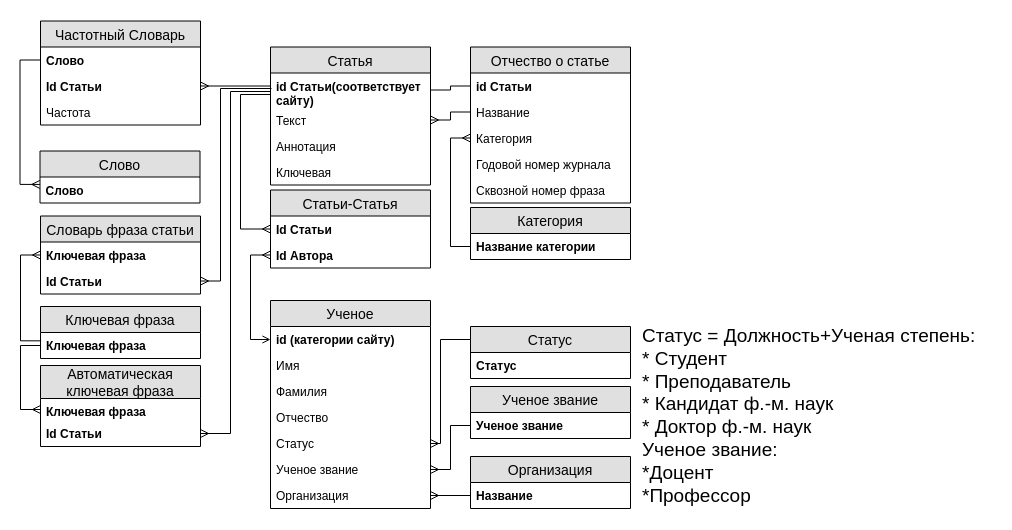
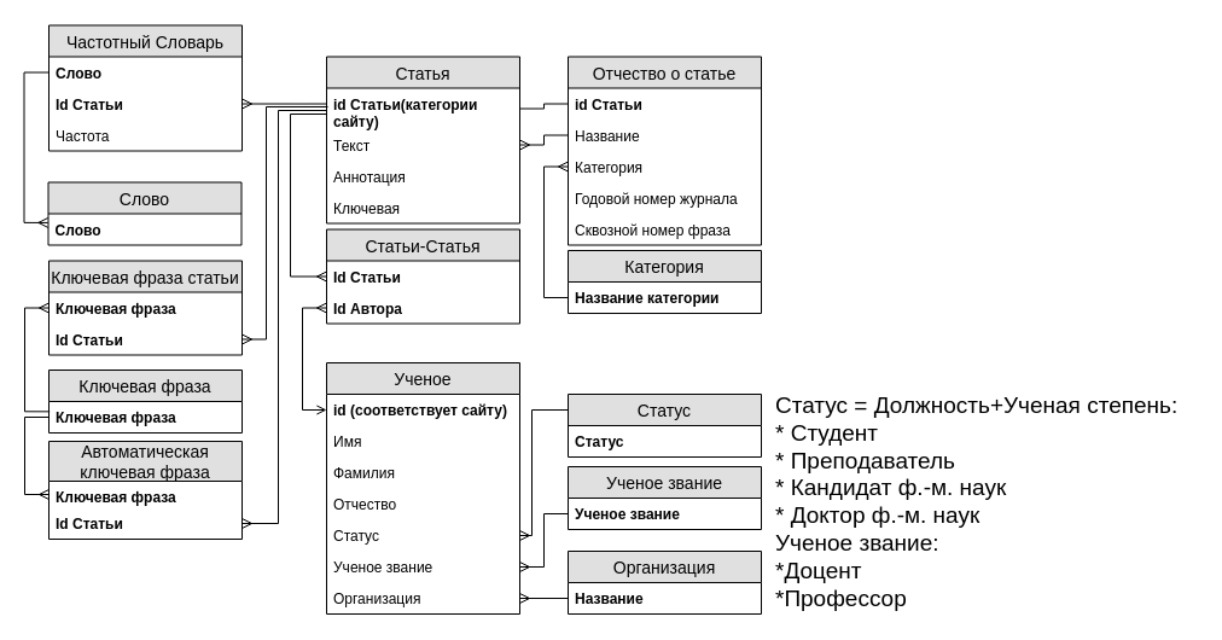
- <mxCell id="3" value="id Статьи(соответствует &#10;сайту)" style="text;strokeColor=none;fillColor=none;spacingLeft=4;spacingRight=4;overflow=hidden;rotatable=0;points=[[0,0.5],[1,0.5]];portConstraint=eastwest;fontSize=12;fontStyle=1" parent="2" vertex="1"><mxGeometry y="26" width="160" height="34" as="geometry" /></mxCell>
+ <mxCell id="3" value="id Статьи(категории &#10;сайту)" style="text;strokeColor=none;fillColor=none;spacingLeft=4;spacingRight=4;overflow=hidden;rotatable=0;points=[[0,0.5],[1,0.5]];portConstraint=eastwest;fontSize=12;fontStyle=1" parent="2" vertex="1"><mxGeometry y="26" width="160" height="34" as="geometry" /></mxCell>
- <mxCell id="46" value="Словарь фраза статьи" style="swimlane;fontStyle=0;childLayout=stackLayout;horizontal=1;startSize=26;fillColor=#e0e0e0;horizontalStack=0;resizeParent=1;resizeParentMax=0;resizeLast=0;collapsible=1;marginBottom=0;swimlaneFillColor=#ffffff;align=center;fontSize=14;" parent="1" vertex="1"><mxGeometry x="40" y="215.5" width="160" height="78" as="geometry" /></mxCell>
+ <mxCell id="46" value="Ключевая фраза статьи" style="swimlane;fontStyle=0;childLayout=stackLayout;horizontal=1;startSize=26;fillColor=#e0e0e0;horizontalStack=0;resizeParent=1;resizeParentMax=0;resizeLast=0;collapsible=1;marginBottom=0;swimlaneFillColor=#ffffff;align=center;fontSize=14;" parent="1" vertex="1"><mxGeometry x="40" y="215.5" width="160" height="78" as="geometry" /></mxCell>
- <mxCell id="10" value="id (категории сайту)" style="text;strokeColor=none;fillColor=none;spacingLeft=4;spacingRight=4;overflow=hidden;rotatable=0;points=[[0,0.5],[1,0.5]];portConstraint=eastwest;fontSize=12;fontStyle=1" parent="9" vertex="1"><mxGeometry y="26" width="160" height="26" as="geometry" /></mxCell>
+ <mxCell id="10" value="id (соответствует сайту)" style="text;strokeColor=none;fillColor=none;spacingLeft=4;spacingRight=4;overflow=hidden;rotatable=0;points=[[0,0.5],[1,0.5]];portConstraint=eastwest;fontSize=12;fontStyle=1" parent="9" vertex="1"><mxGeometry y="26" width="160" height="26" as="geometry" /></mxCell>
